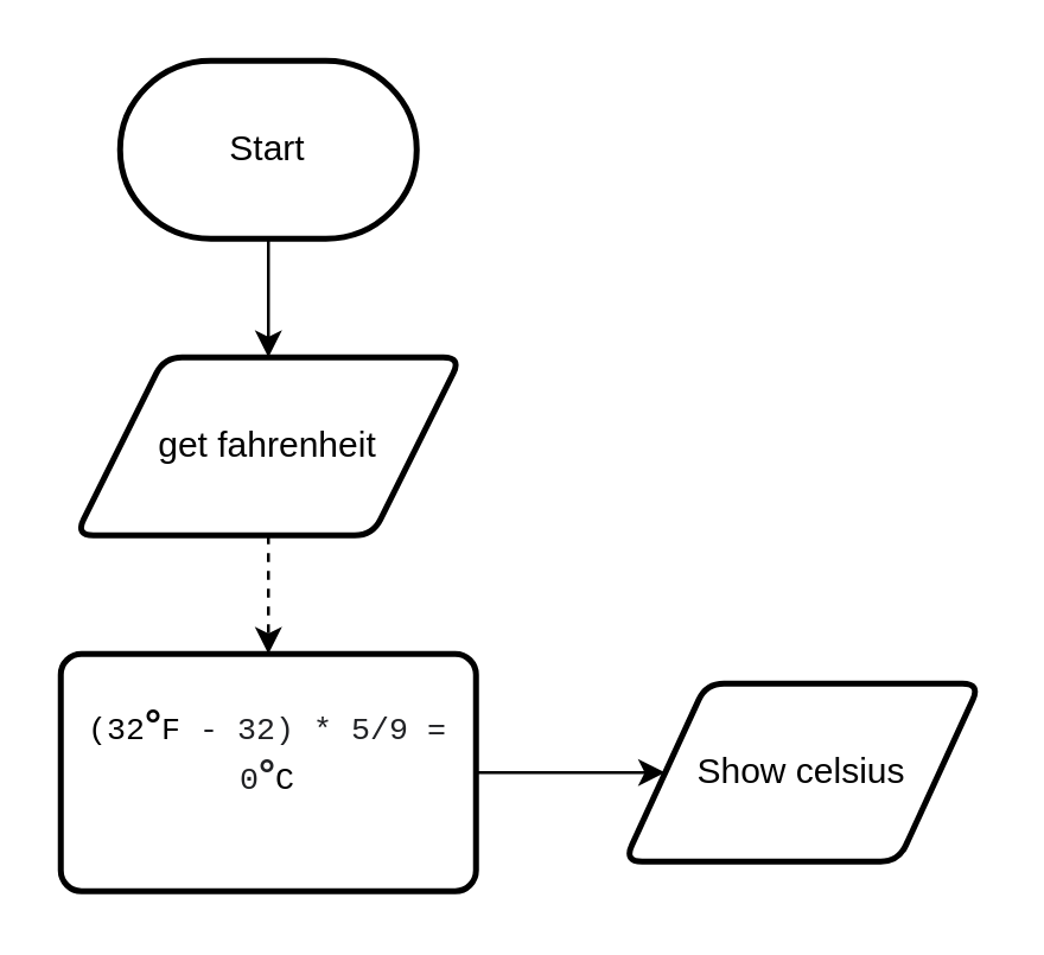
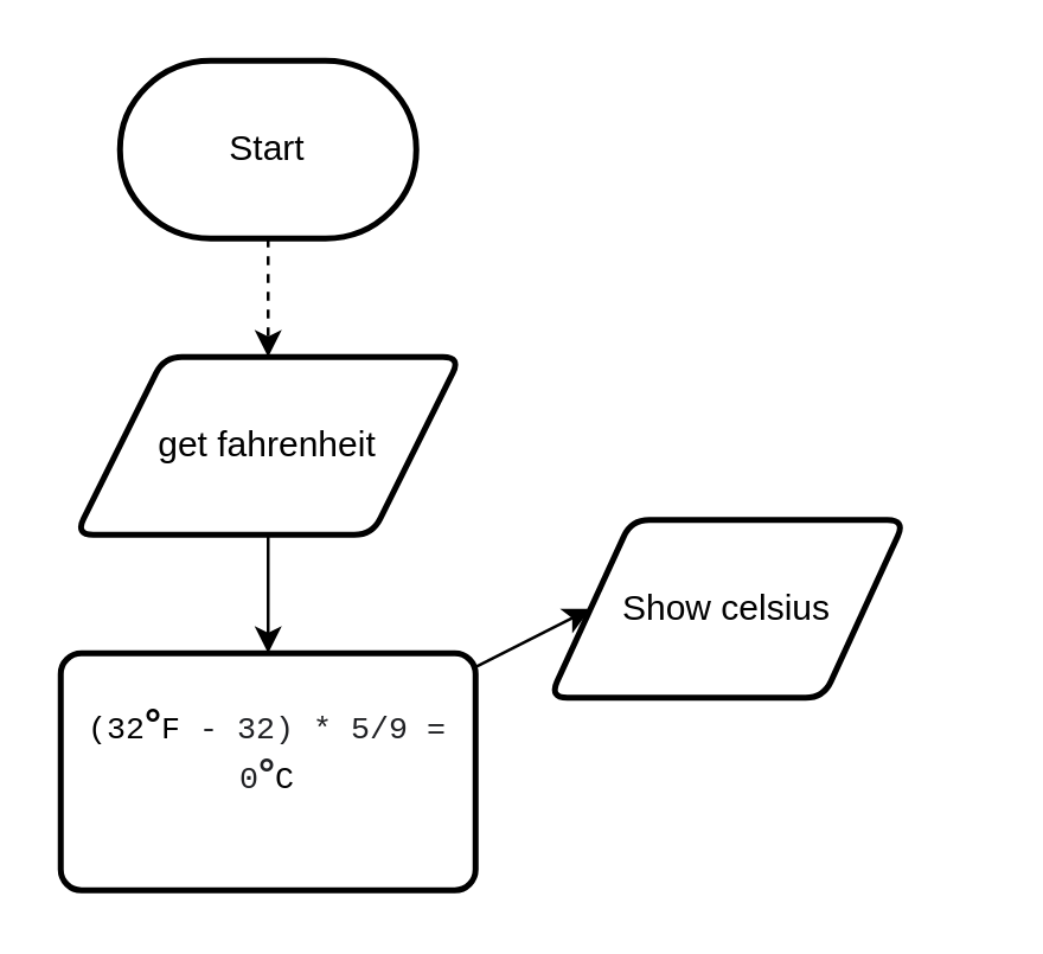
- <mxCell id="2" style="edgeStyle=none;html=1;entryX=0.5;entryY=0;entryDx=0;entryDy=0;" edge="1" parent="1" source="3" target="5"><mxGeometry relative="1" as="geometry" /></mxCell>
+ <mxCell id="2" style="edgeStyle=none;html=1;entryX=0.5;entryY=0;entryDx=0;entryDy=0;dashed=1;" edge="1" parent="1" source="3" target="5"><mxGeometry relative="1" as="geometry" /></mxCell>
- <mxCell id="4" style="edgeStyle=none;html=1;dashed=1;" edge="1" parent="1" source="5" target="7"><mxGeometry relative="1" as="geometry" /></mxCell>
+ <mxCell id="4" style="edgeStyle=none;html=1;" edge="1" parent="1" source="5" target="7"><mxGeometry relative="1" as="geometry" /></mxCell>
- <mxCell id="8" value="Show celsius" style="shape=parallelogram;html=1;strokeWidth=2;perimeter=parallelogramPerimeter;whiteSpace=wrap;rounded=1;arcSize=12;size=0.23;" vertex="1" parent="1"><mxGeometry x="210" y="230" width="120" height="60" as="geometry" /></mxCell>
+ <mxCell id="8" value="Show celsius" style="shape=parallelogram;html=1;strokeWidth=2;perimeter=parallelogramPerimeter;whiteSpace=wrap;rounded=1;arcSize=12;size=0.23;" vertex="1" parent="1"><mxGeometry x="185" y="175" width="120" height="60" as="geometry" /></mxCell>
